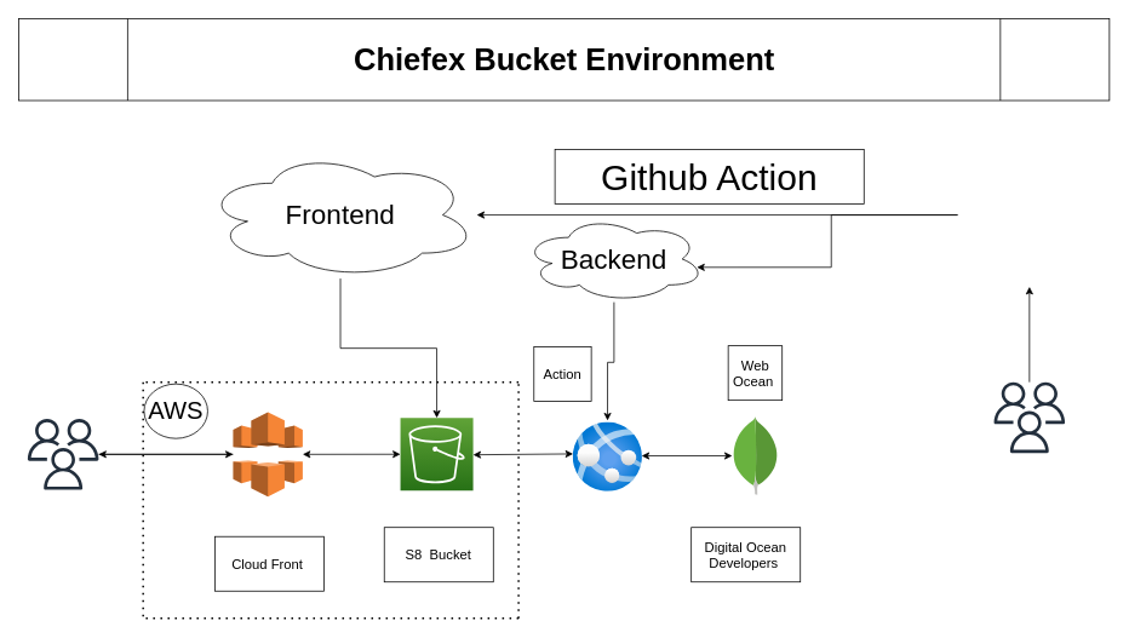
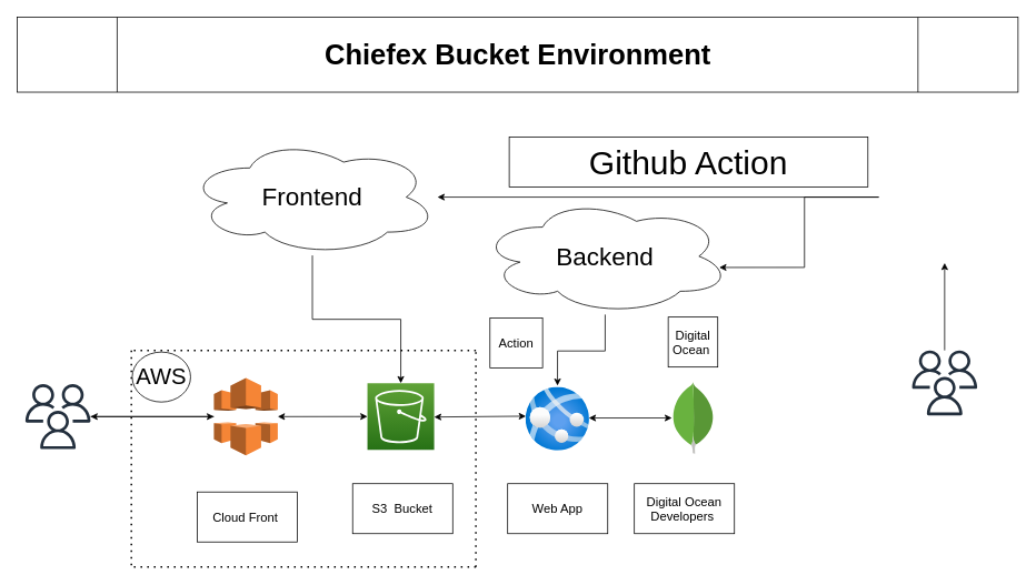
- <mxCell id="22" value="Github Action" style="rounded=0;whiteSpace=wrap;html=1;fontSize=40;" vertex="1" parent="1"><mxGeometry x="610" y="164" width="340" height="60" as="geometry" /></mxCell>
+ <mxCell id="22" value="Github Action" style="rounded=0;whiteSpace=wrap;html=1;fontSize=40;" vertex="1" parent="1"><mxGeometry x="610" y="164" width="430" height="60" as="geometry" /></mxCell>
- <mxCell id="13" value="&lt;font style=&quot;font-size: 30px;&quot;&gt;Backend&lt;/font&gt;" style="ellipse;shape=cloud;whiteSpace=wrap;html=1;rounded=0;" vertex="1" parent="1"><mxGeometry x="575" y="237" width="200" height="95" as="geometry" /></mxCell>
+ <mxCell id="13" value="&lt;font style=&quot;font-size: 30px;&quot;&gt;Backend&lt;/font&gt;" style="ellipse;shape=cloud;whiteSpace=wrap;html=1;rounded=0;" vertex="1" parent="1"><mxGeometry x="575" y="237" width="300" height="140" as="geometry" /></mxCell>
- <mxCell id="33" value="Web Ocean&amp;nbsp;" style="rounded=0;whiteSpace=wrap;html=1;fontSize=15;" vertex="1" parent="1"><mxGeometry x="800.6" y="380" width="59.4" height="60" as="geometry" /></mxCell>
+ <mxCell id="33" value="Digital Ocean&amp;nbsp;" style="rounded=0;whiteSpace=wrap;html=1;fontSize=15;" vertex="1" parent="1"><mxGeometry x="800.6" y="380" width="59.4" height="60" as="geometry" /></mxCell>
- <mxCell id="10" value="S8&amp;nbsp; Bucket" style="rounded=0;whiteSpace=wrap;html=1;fontSize=15;" vertex="1" parent="1"><mxGeometry x="422.25" y="580" width="120" height="60" as="geometry" /></mxCell>
+ <mxCell id="10" value="S3&amp;nbsp; Bucket" style="rounded=0;whiteSpace=wrap;html=1;fontSize=15;" vertex="1" parent="1"><mxGeometry x="422.25" y="580" width="120" height="60" as="geometry" /></mxCell>
+ <mxCell id="9" value="Web App" style="rounded=0;whiteSpace=wrap;html=1;fontSize=15;" vertex="1" parent="1"><mxGeometry x="608.1" y="580" width="120" height="60" as="geometry" /></mxCell>
